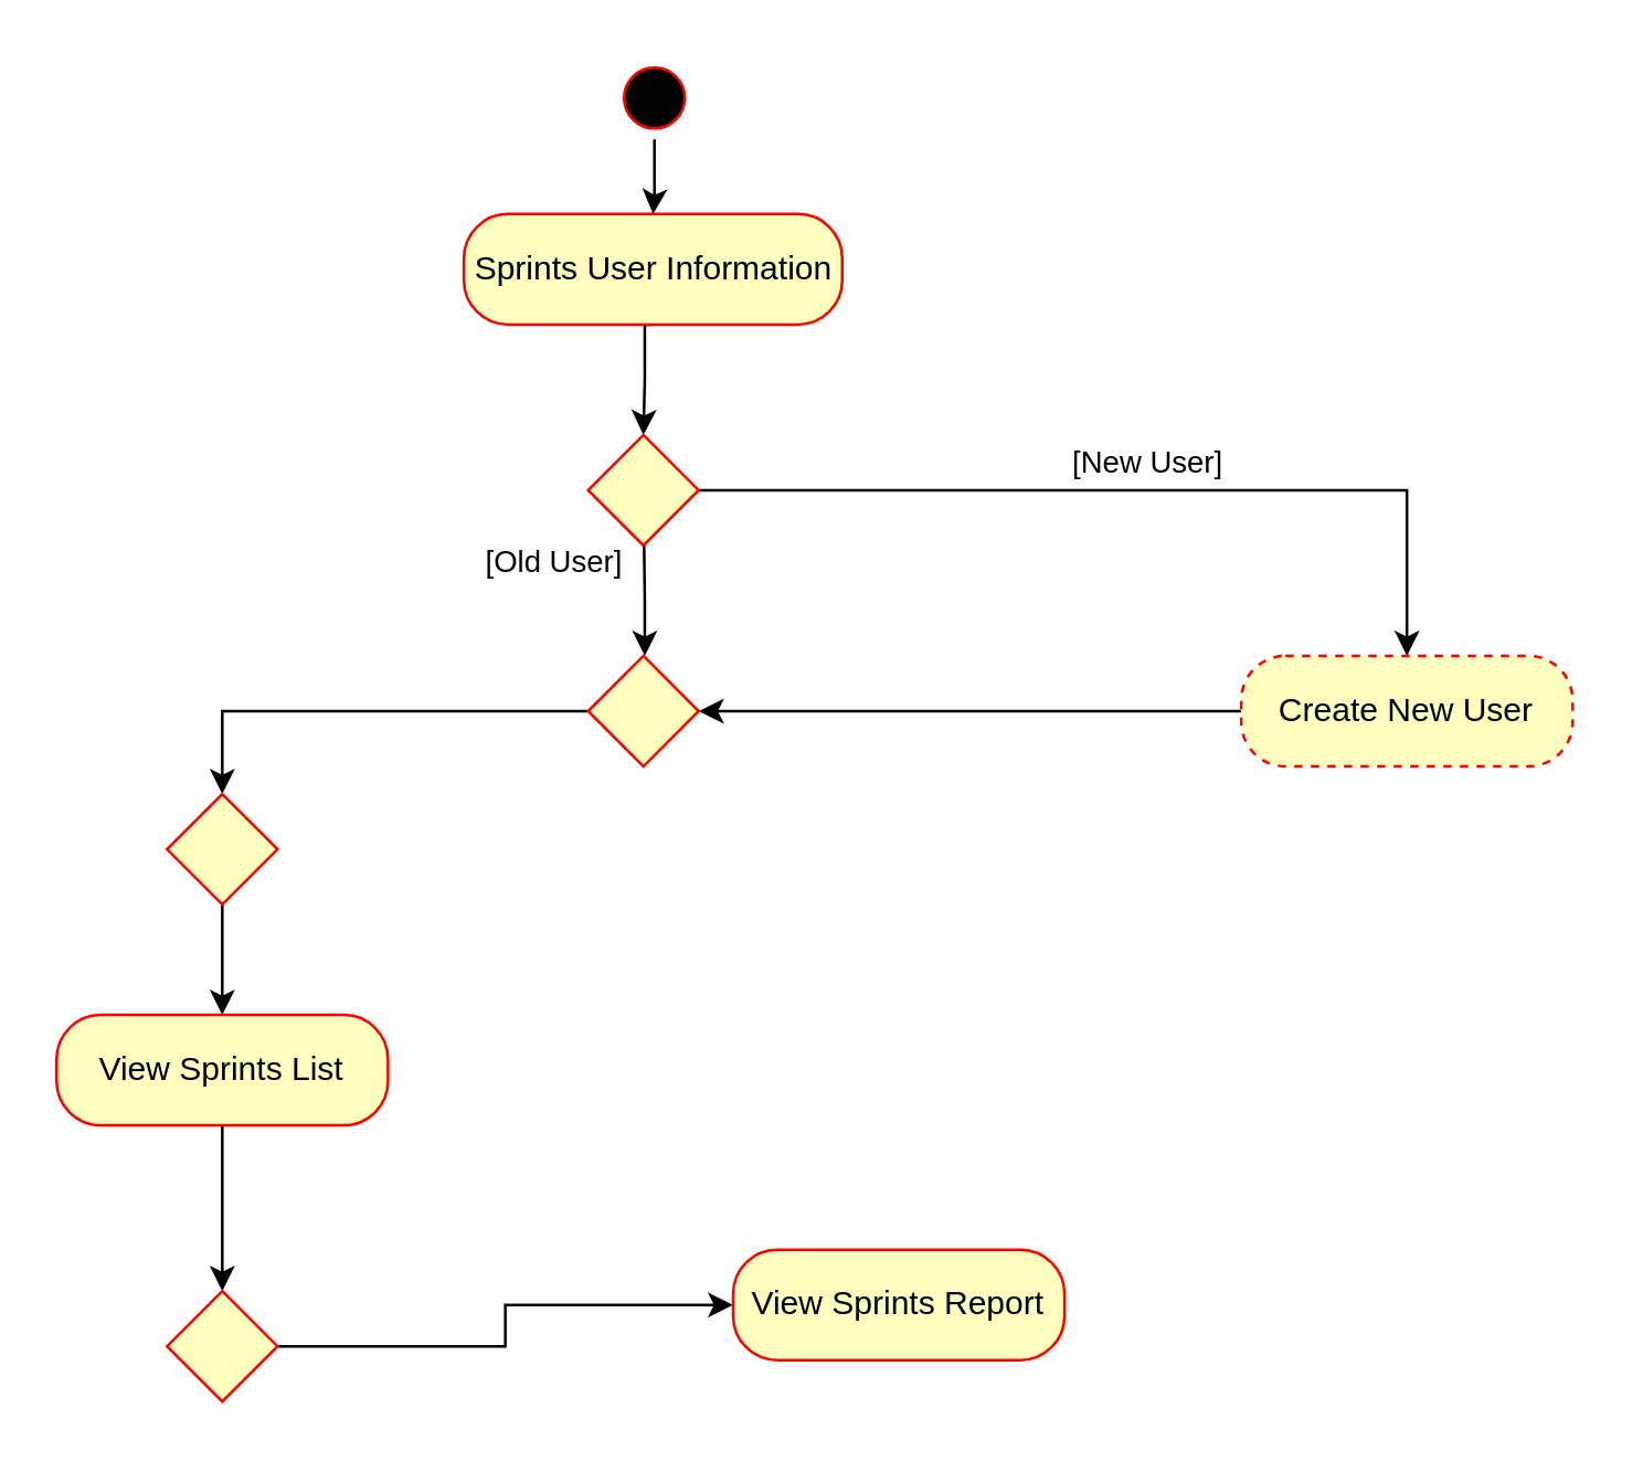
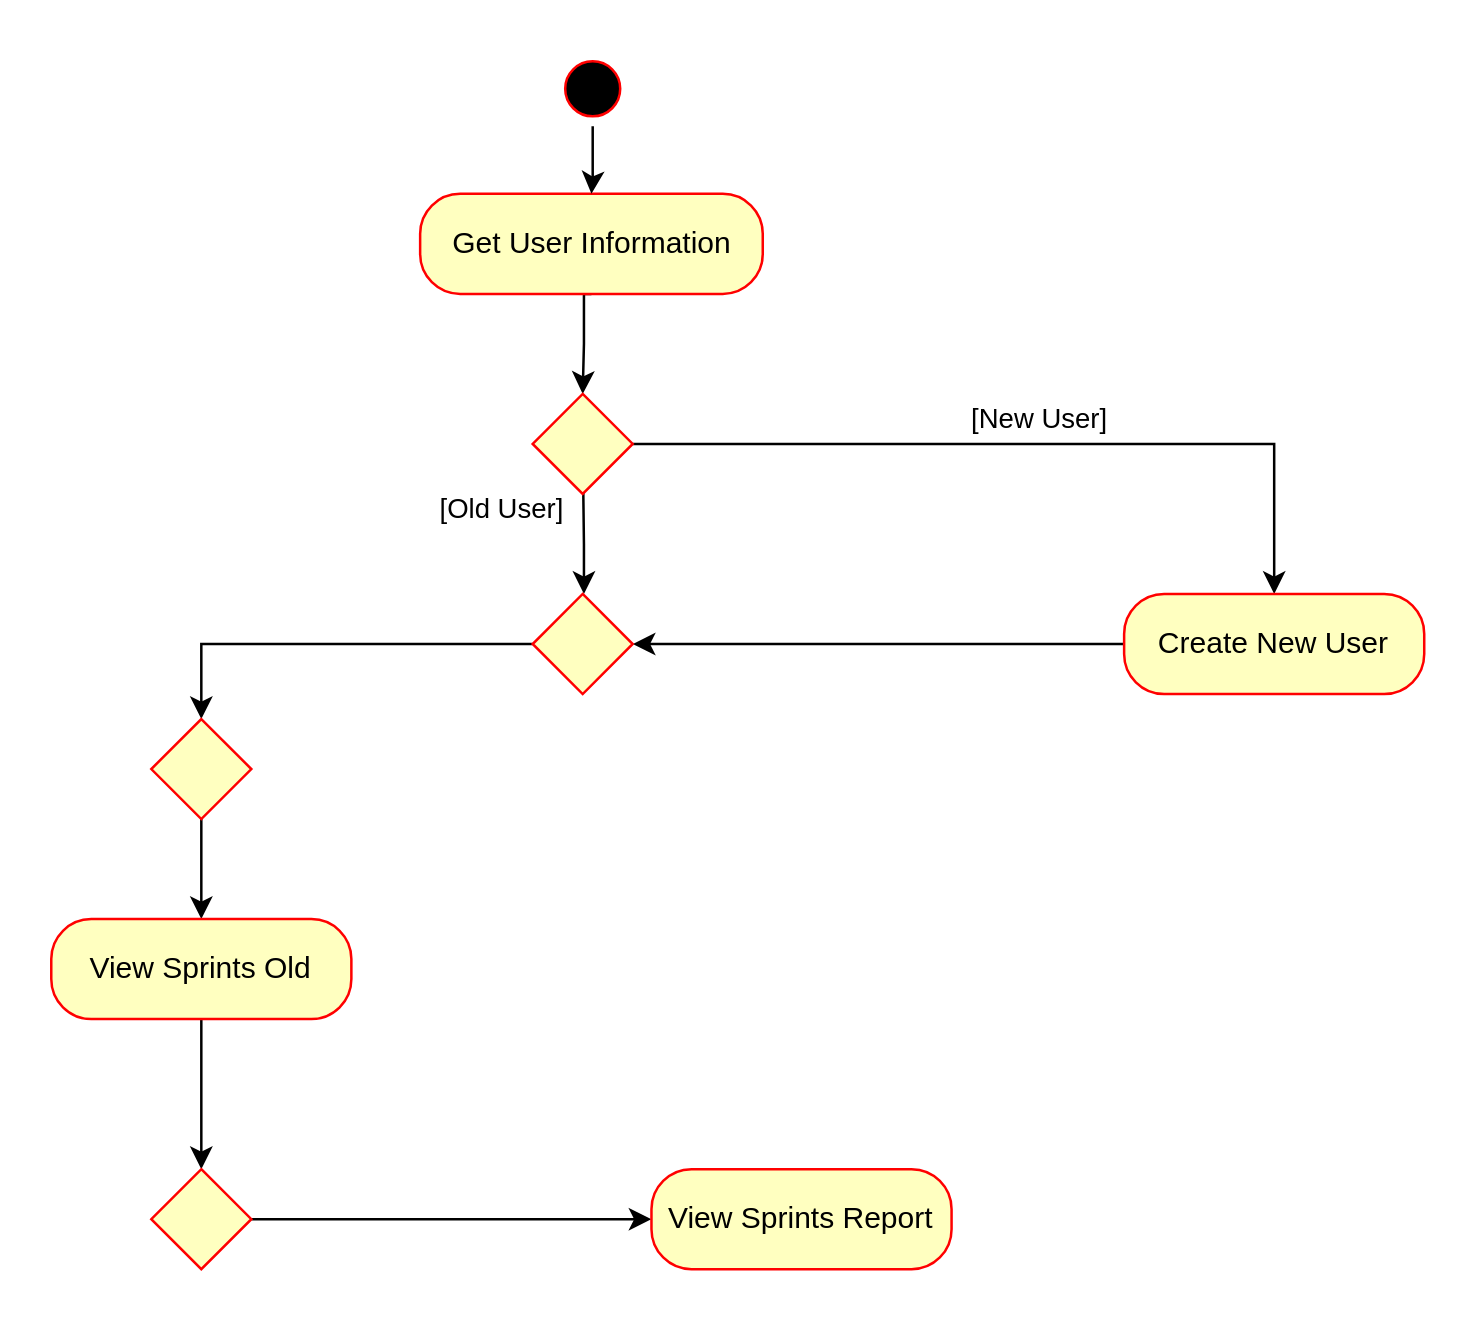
- <mxCell id="3" value="Sprints User Information" style="rounded=1;whiteSpace=wrap;html=1;arcSize=40;fontColor=#000000;fillColor=#FFFFC0;strokeColor=#ff0000;labelBackgroundColor=none;" vertex="1" parent="1"><mxGeometry x="167.5" y="77" width="137" height="40" as="geometry" /></mxCell>
+ <mxCell id="3" value="Get User Information" style="rounded=1;whiteSpace=wrap;html=1;arcSize=40;fontColor=#000000;fillColor=#FFFFC0;strokeColor=#ff0000;labelBackgroundColor=none;" vertex="1" parent="1"><mxGeometry x="167.5" y="77" width="137" height="40" as="geometry" /></mxCell>
- <mxCell id="8" value="Create New User" style="rounded=1;whiteSpace=wrap;html=1;arcSize=40;fontColor=#000000;fillColor=#ffffc0;strokeColor=#ff0000;labelBackgroundColor=none;dashed=1;" vertex="1" parent="1"><mxGeometry x="449" y="237" width="120" height="40" as="geometry" /></mxCell>
+ <mxCell id="8" value="Create New User" style="rounded=1;whiteSpace=wrap;html=1;arcSize=40;fontColor=#000000;fillColor=#ffffc0;strokeColor=#ff0000;labelBackgroundColor=none;" vertex="1" parent="1"><mxGeometry x="449" y="237" width="120" height="40" as="geometry" /></mxCell>
- <mxCell id="16" value="View Sprints List" style="rounded=1;whiteSpace=wrap;html=1;arcSize=40;fontColor=#000000;fillColor=#ffffc0;strokeColor=#ff0000;labelBackgroundColor=none;" vertex="1" parent="1"><mxGeometry x="20" y="367" width="120" height="40" as="geometry" /></mxCell>
+ <mxCell id="16" value="View Sprints Old" style="rounded=1;whiteSpace=wrap;html=1;arcSize=40;fontColor=#000000;fillColor=#ffffc0;strokeColor=#ff0000;labelBackgroundColor=none;" vertex="1" parent="1"><mxGeometry x="20" y="367" width="120" height="40" as="geometry" /></mxCell>
- <mxCell id="19" value="View Sprints Report" style="rounded=1;whiteSpace=wrap;html=1;arcSize=40;fontColor=#000000;fillColor=#ffffc0;strokeColor=#ff0000;labelBackgroundColor=none;" vertex="1" parent="1"><mxGeometry x="265" y="452" width="120" height="40" as="geometry" /></mxCell>
+ <mxCell id="19" value="View Sprints Report" style="rounded=1;whiteSpace=wrap;html=1;arcSize=40;fontColor=#000000;fillColor=#ffffc0;strokeColor=#ff0000;labelBackgroundColor=none;" vertex="1" parent="1"><mxGeometry x="260" y="467" width="120" height="40" as="geometry" /></mxCell>
